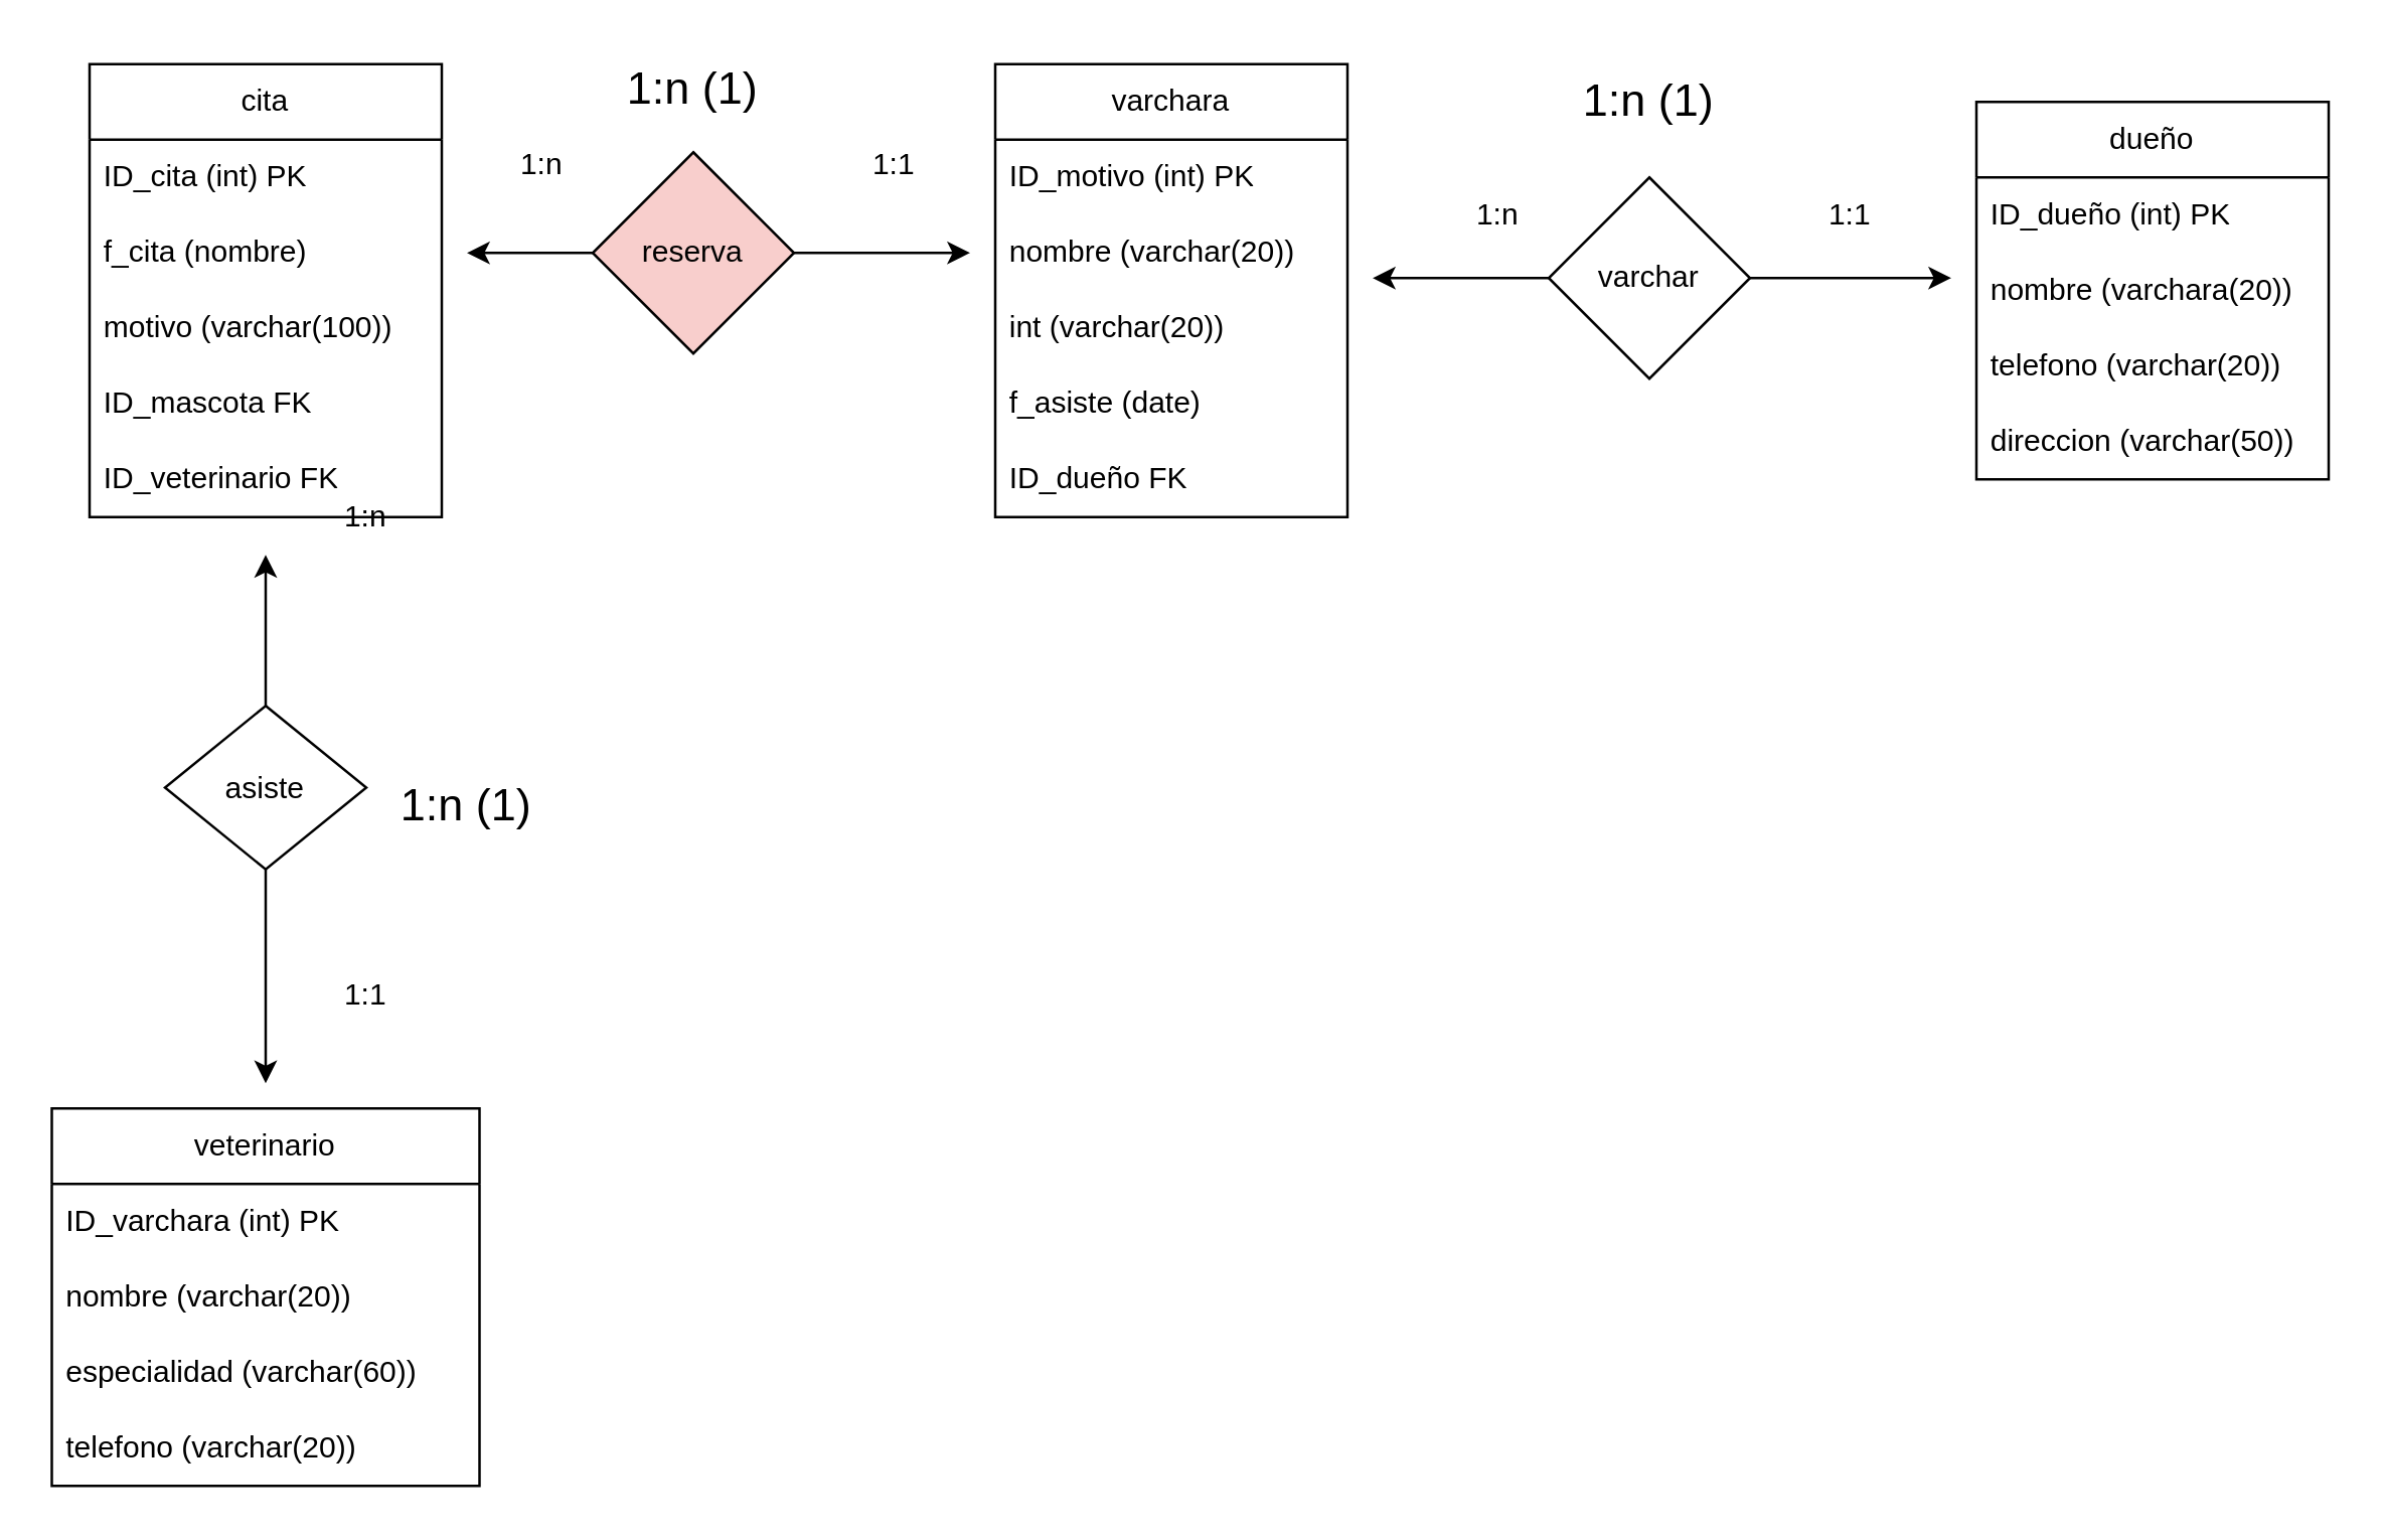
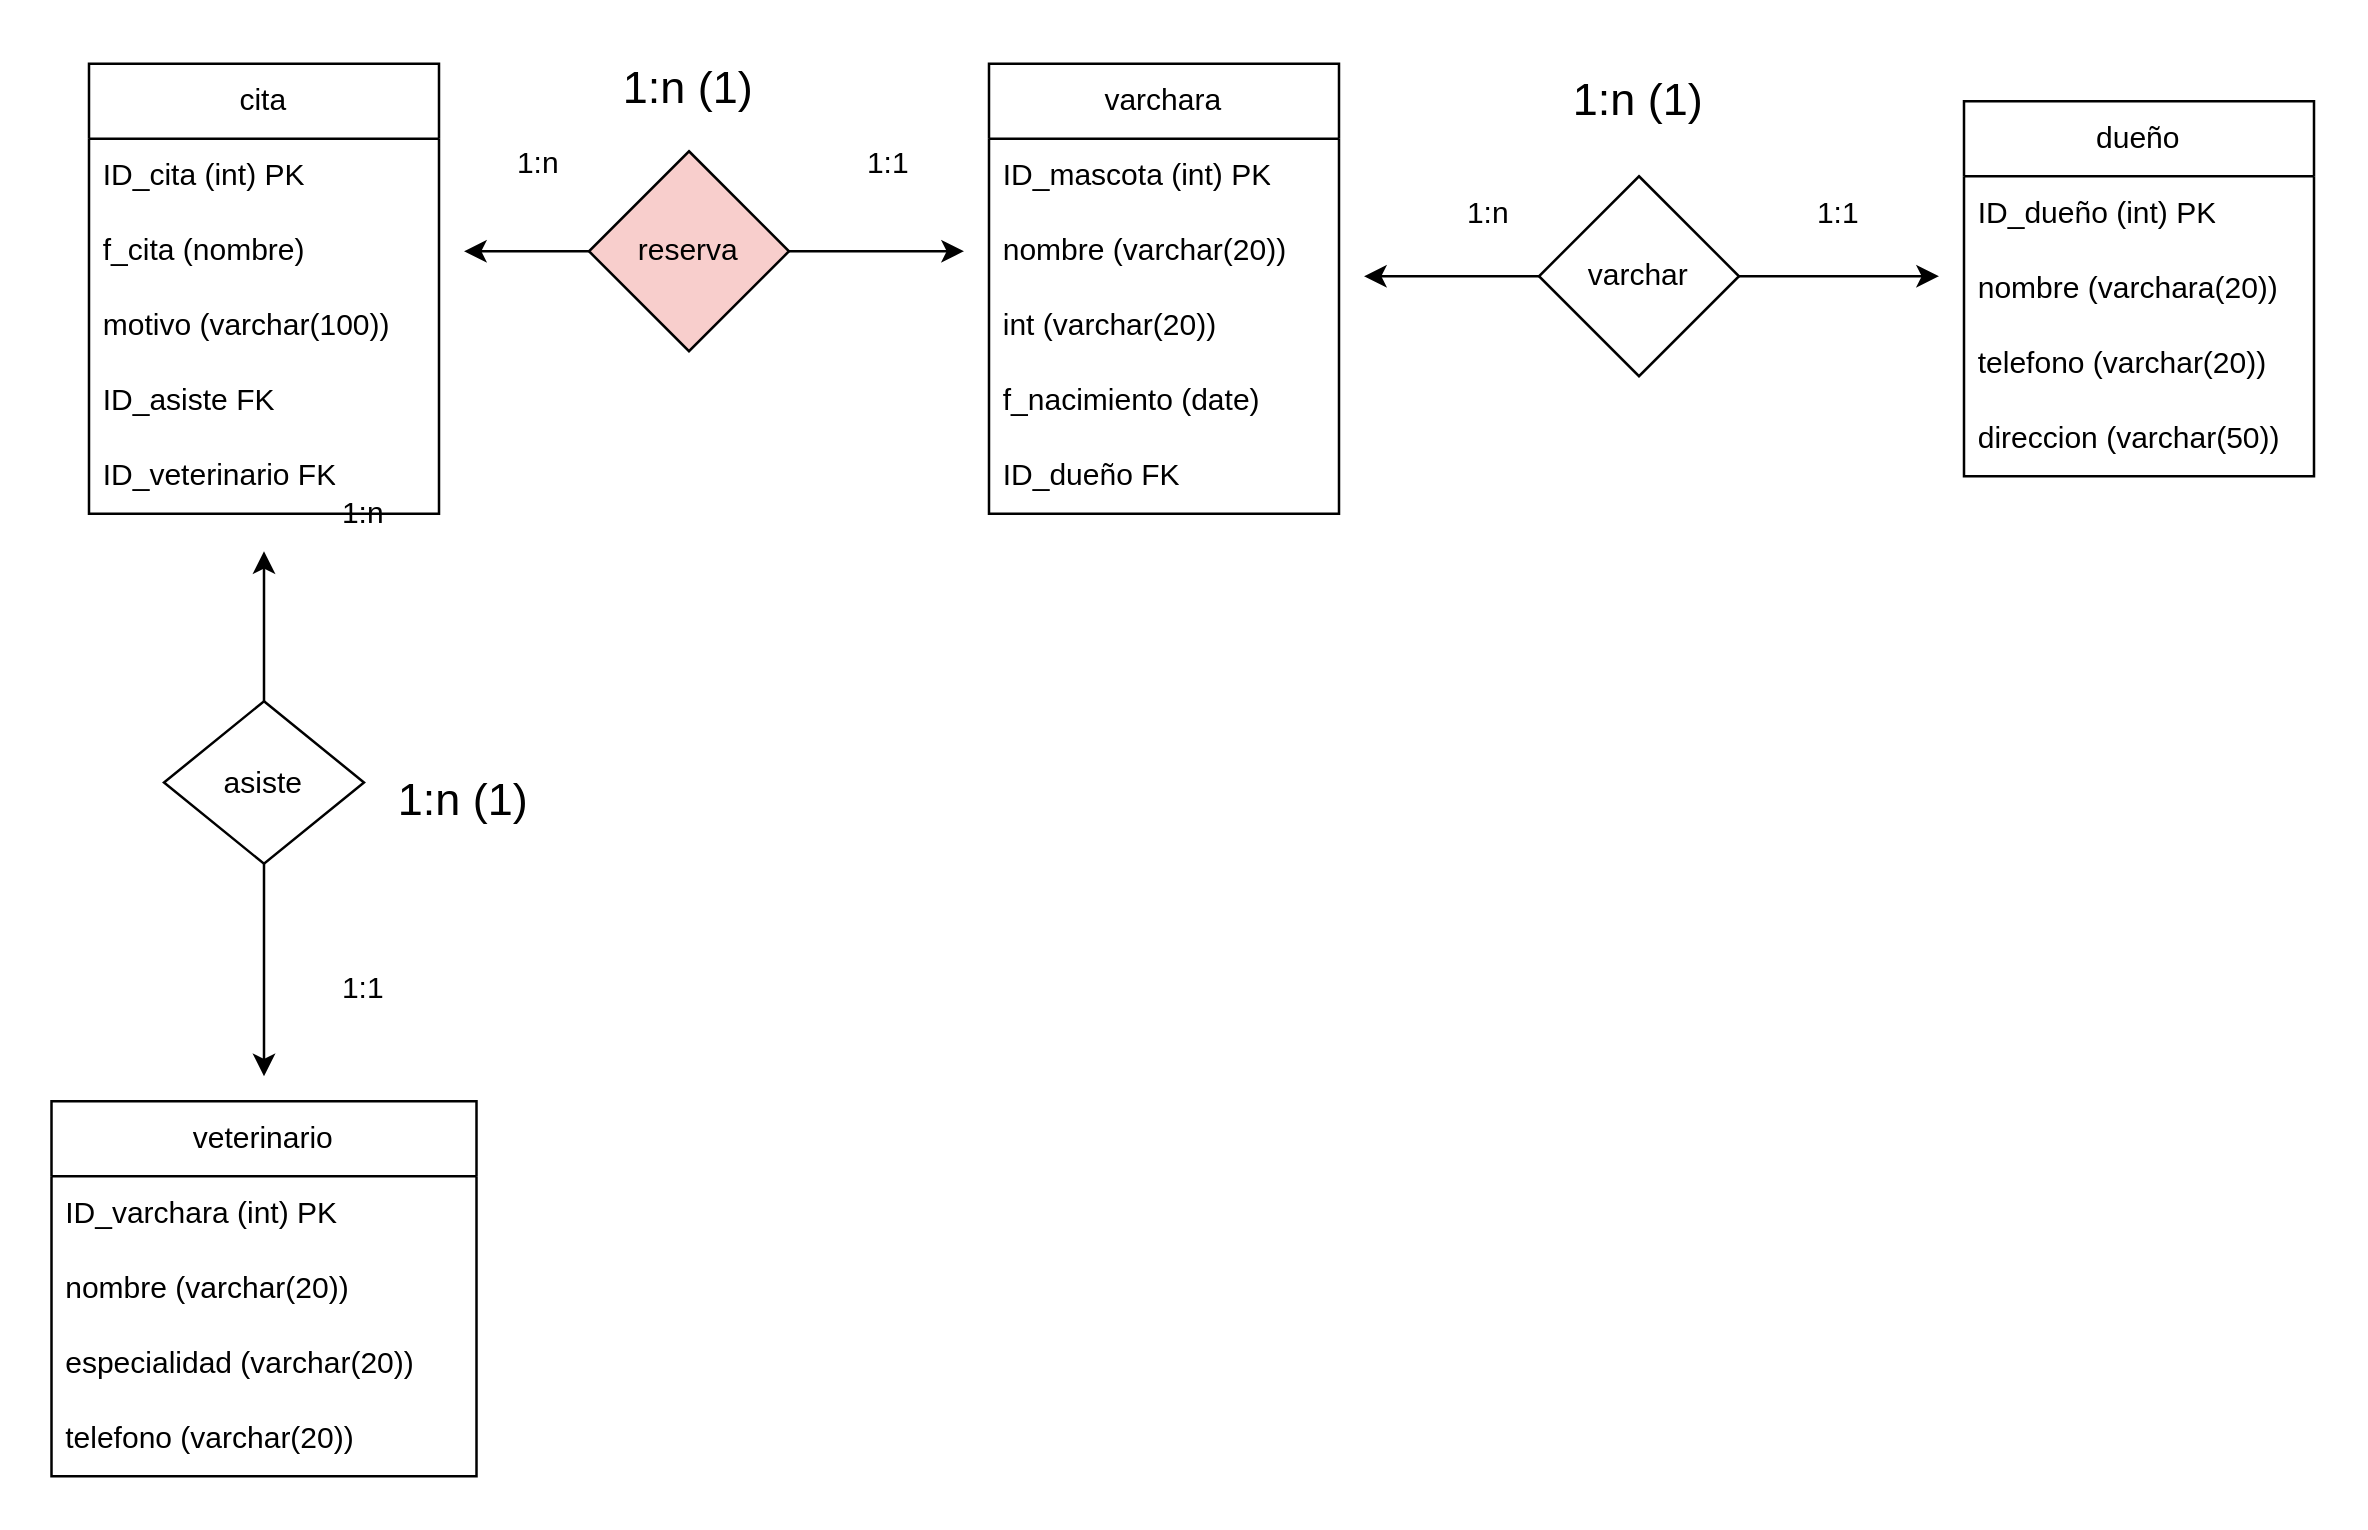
- <mxCell id="8" value="ID_motivo (int) PK" style="text;strokeColor=none;fillColor=none;align=left;verticalAlign=middle;spacingLeft=4;spacingRight=4;overflow=hidden;points=[[0,0.5],[1,0.5]];portConstraint=eastwest;rotatable=0;whiteSpace=wrap;html=1;" vertex="1" parent="7"><mxGeometry y="30" width="140" height="30" as="geometry" /></mxCell>
+ <mxCell id="8" value="ID_mascota (int) PK" style="text;strokeColor=none;fillColor=none;align=left;verticalAlign=middle;spacingLeft=4;spacingRight=4;overflow=hidden;points=[[0,0.5],[1,0.5]];portConstraint=eastwest;rotatable=0;whiteSpace=wrap;html=1;" vertex="1" parent="7"><mxGeometry y="30" width="140" height="30" as="geometry" /></mxCell>
- <mxCell id="17" value="ID_mascota FK" style="text;strokeColor=none;fillColor=none;align=left;verticalAlign=middle;spacingLeft=4;spacingRight=4;overflow=hidden;points=[[0,0.5],[1,0.5]];portConstraint=eastwest;rotatable=0;whiteSpace=wrap;html=1;" vertex="1" parent="13"><mxGeometry y="120" width="140" height="30" as="geometry" /></mxCell>
+ <mxCell id="17" value="ID_asiste FK" style="text;strokeColor=none;fillColor=none;align=left;verticalAlign=middle;spacingLeft=4;spacingRight=4;overflow=hidden;points=[[0,0.5],[1,0.5]];portConstraint=eastwest;rotatable=0;whiteSpace=wrap;html=1;" vertex="1" parent="13"><mxGeometry y="120" width="140" height="30" as="geometry" /></mxCell>
- <mxCell id="11" value="f_asiste (date)" style="text;strokeColor=none;fillColor=none;align=left;verticalAlign=middle;spacingLeft=4;spacingRight=4;overflow=hidden;points=[[0,0.5],[1,0.5]];portConstraint=eastwest;rotatable=0;whiteSpace=wrap;html=1;" vertex="1" parent="7"><mxGeometry y="120" width="140" height="30" as="geometry" /></mxCell>
+ <mxCell id="11" value="f_nacimiento (date)" style="text;strokeColor=none;fillColor=none;align=left;verticalAlign=middle;spacingLeft=4;spacingRight=4;overflow=hidden;points=[[0,0.5],[1,0.5]];portConstraint=eastwest;rotatable=0;whiteSpace=wrap;html=1;" vertex="1" parent="7"><mxGeometry y="120" width="140" height="30" as="geometry" /></mxCell>
- <mxCell id="22" value="especialidad (varchar(60))" style="text;strokeColor=none;fillColor=none;align=left;verticalAlign=middle;spacingLeft=4;spacingRight=4;overflow=hidden;points=[[0,0.5],[1,0.5]];portConstraint=eastwest;rotatable=0;whiteSpace=wrap;html=1;" vertex="1" parent="19"><mxGeometry y="90" width="170" height="30" as="geometry" /></mxCell>
+ <mxCell id="22" value="especialidad (varchar(20))" style="text;strokeColor=none;fillColor=none;align=left;verticalAlign=middle;spacingLeft=4;spacingRight=4;overflow=hidden;points=[[0,0.5],[1,0.5]];portConstraint=eastwest;rotatable=0;whiteSpace=wrap;html=1;" vertex="1" parent="19"><mxGeometry y="90" width="170" height="30" as="geometry" /></mxCell>
